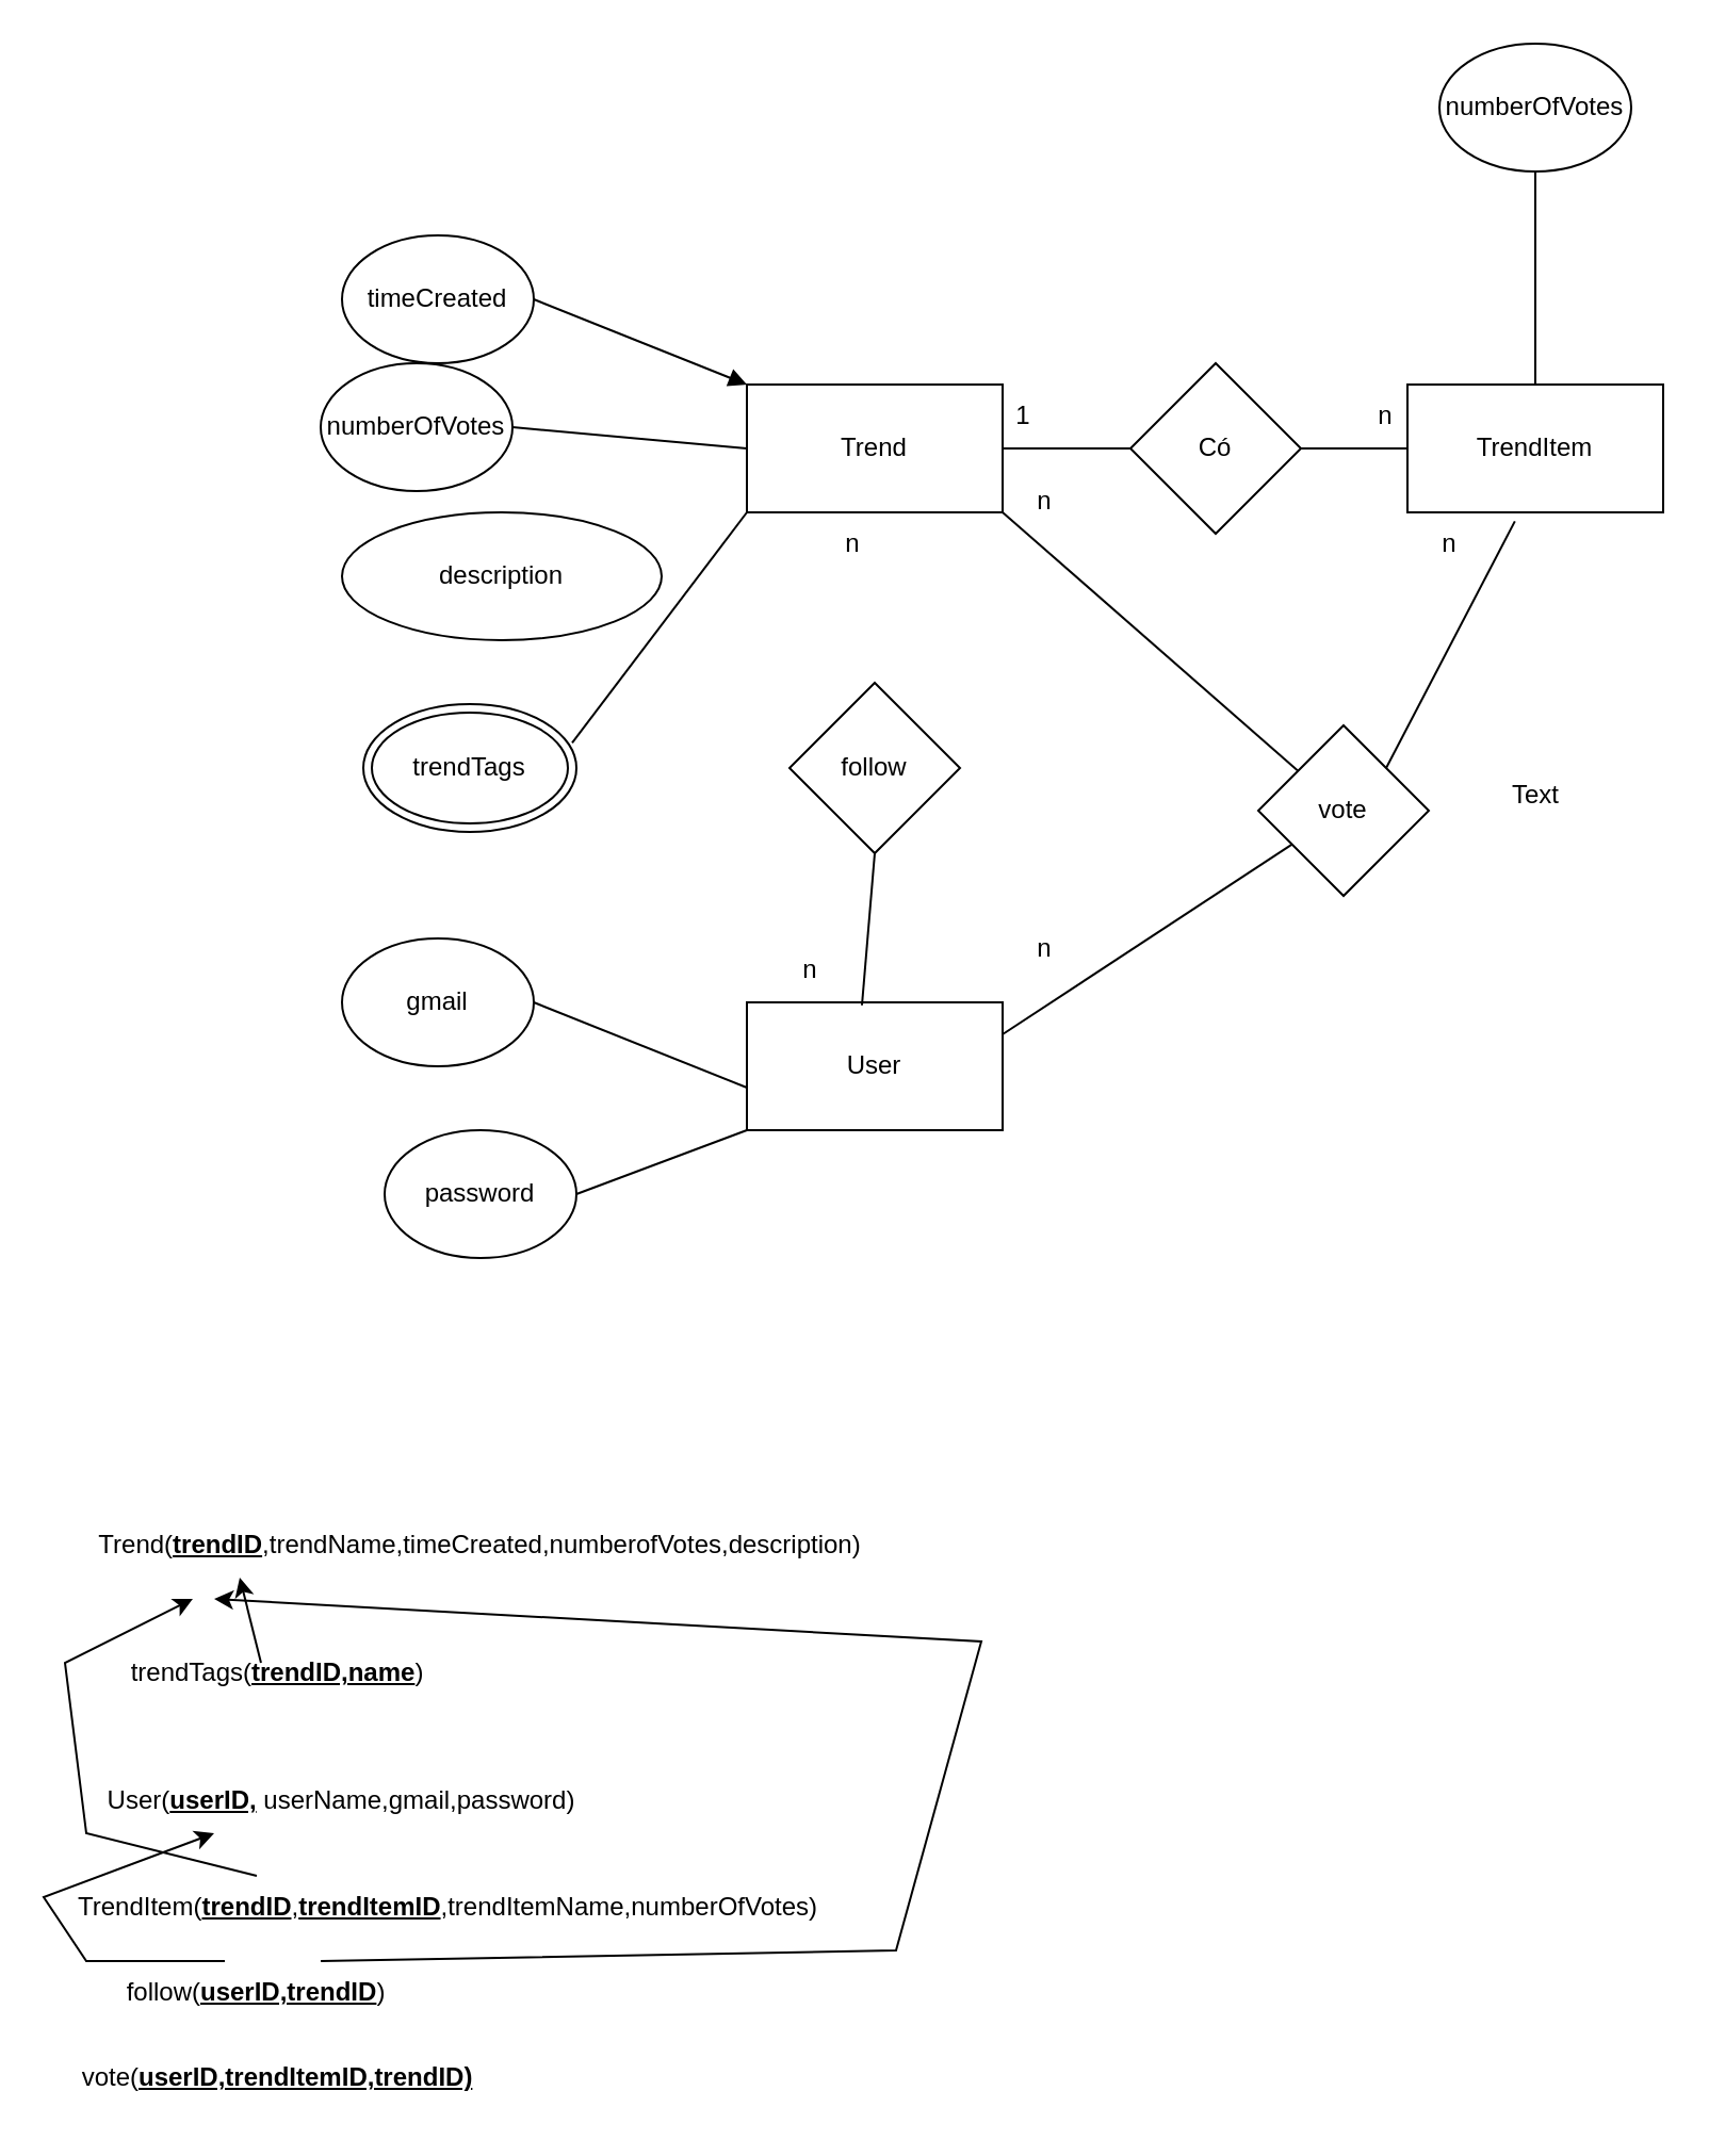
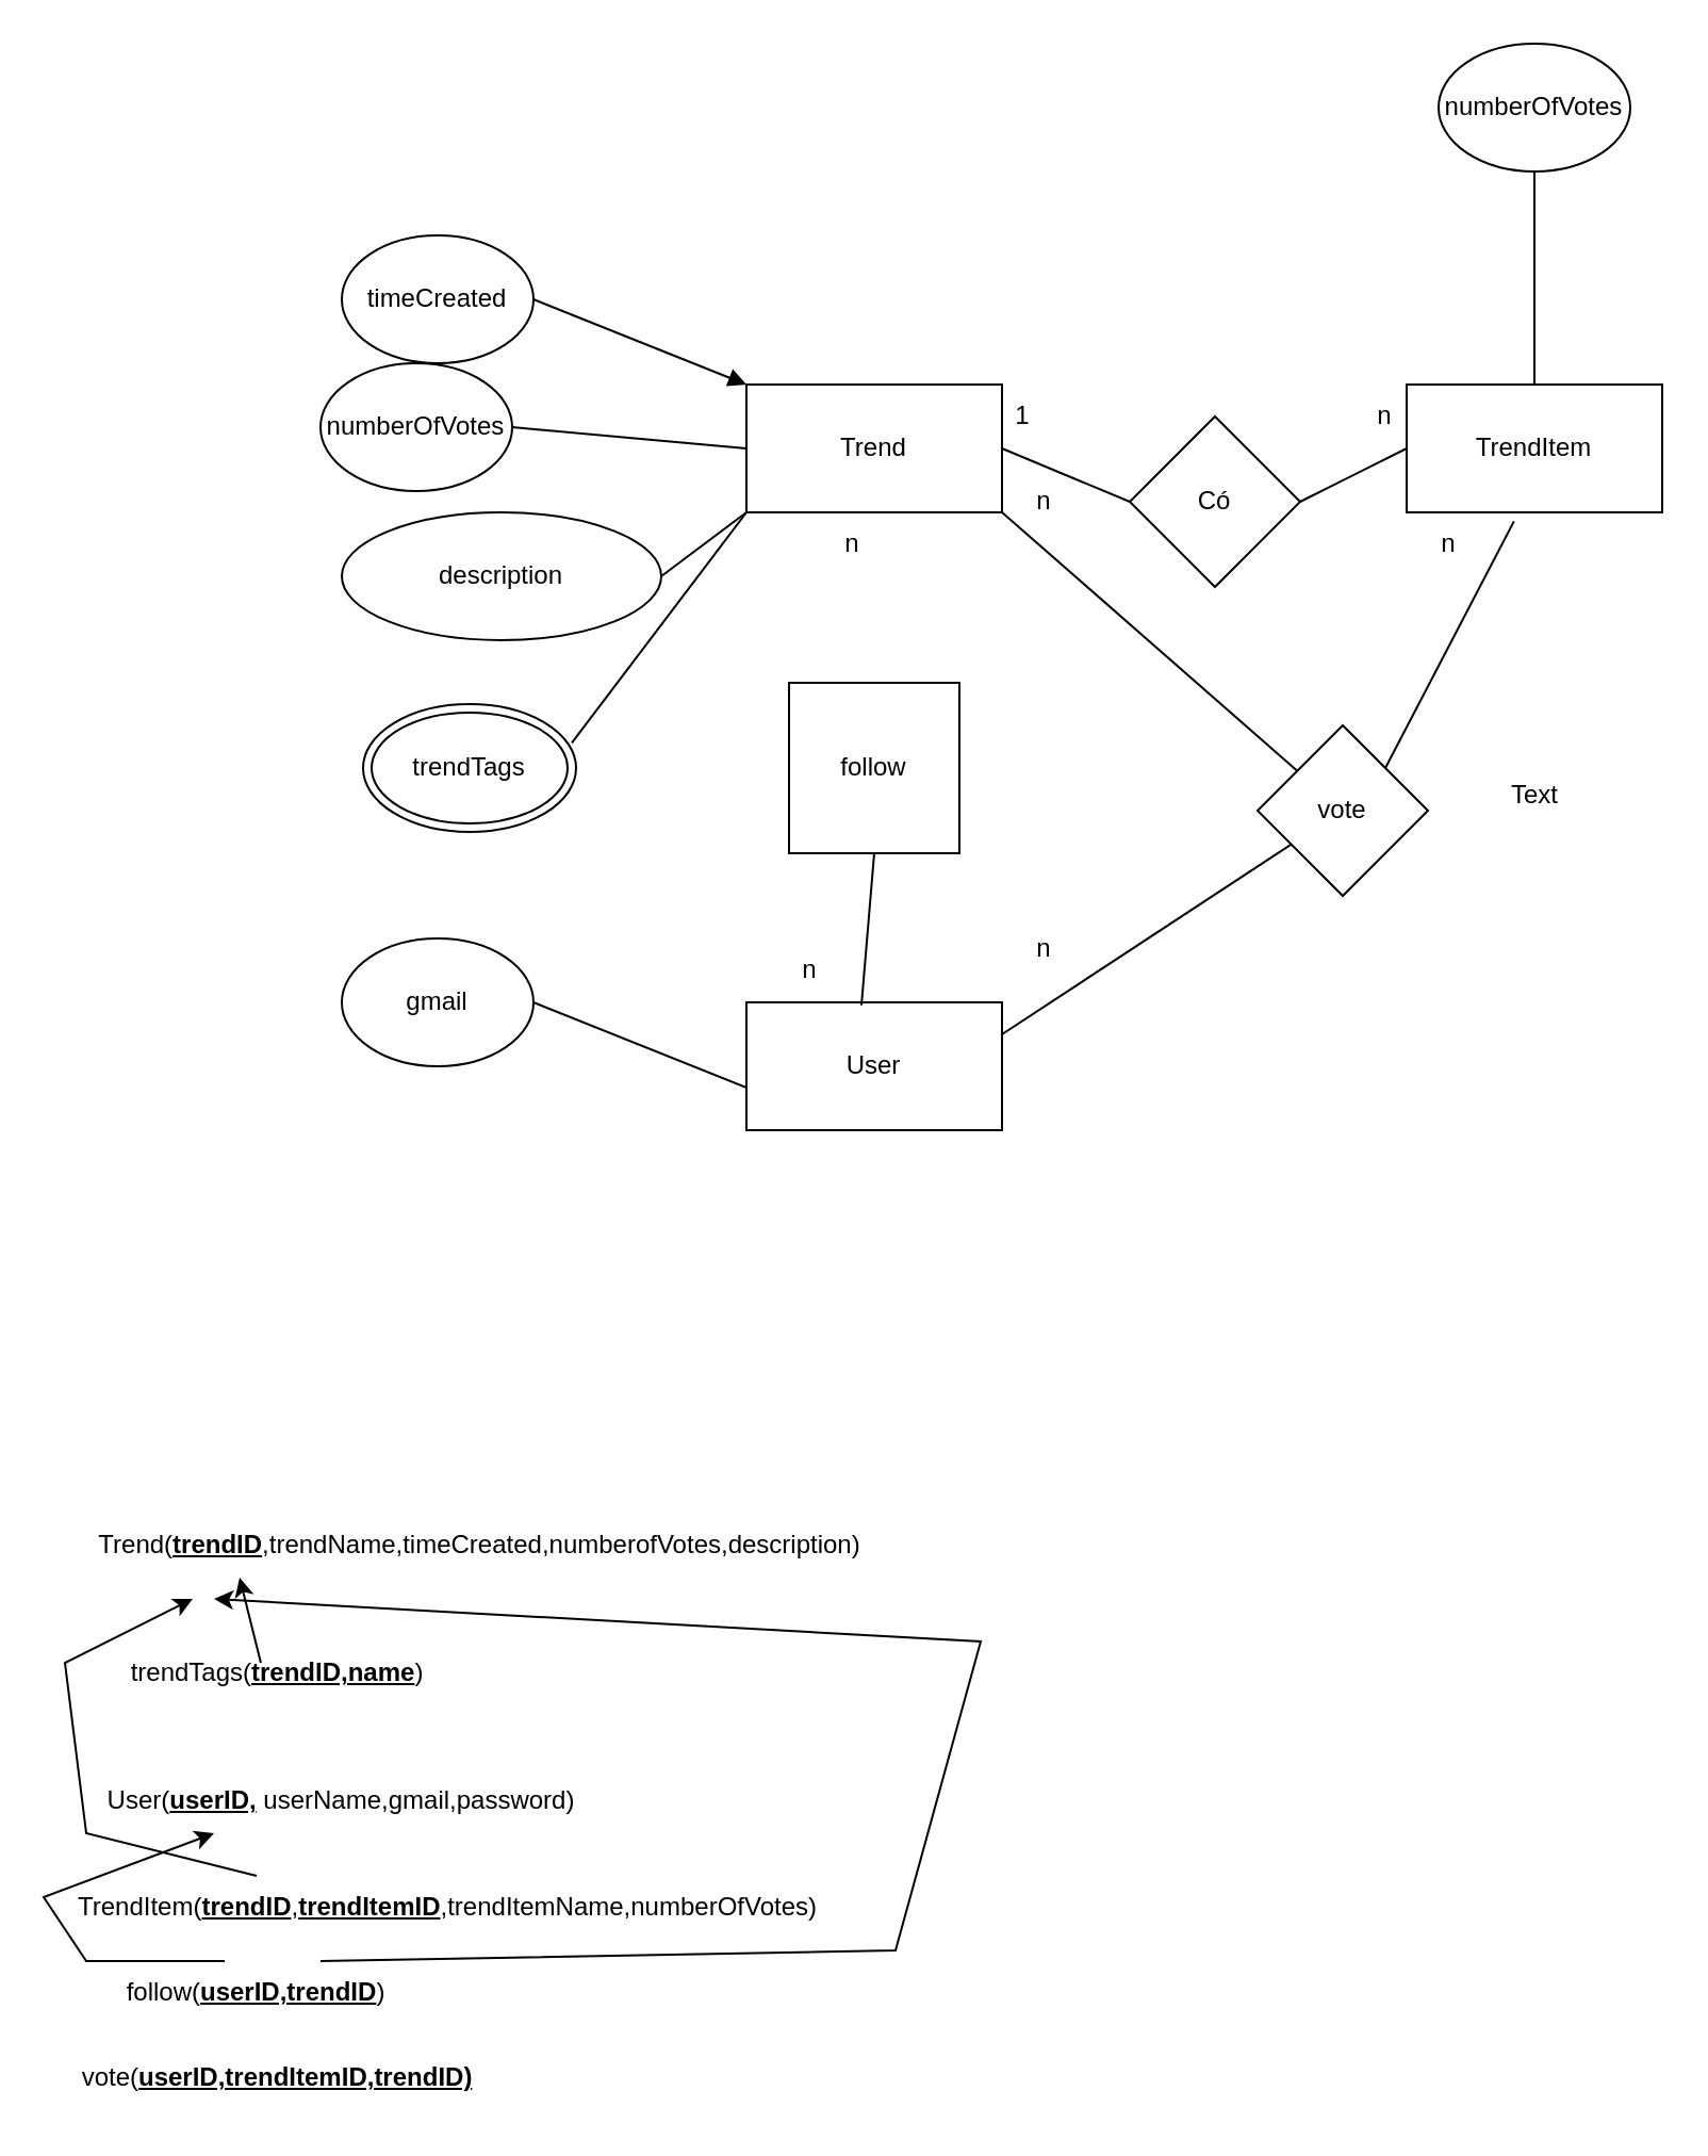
- <mxCell id="14" value="Có" style="rhombus;whiteSpace=wrap;html=1;" vertex="1" parent="1"><mxGeometry x="530" y="170" width="80" height="80" as="geometry" /></mxCell>
+ <mxCell id="14" value="Có" style="rhombus;whiteSpace=wrap;html=1;" vertex="1" parent="1"><mxGeometry x="530" y="195" width="80" height="80" as="geometry" /></mxCell>
+ <mxCell id="6" value="" style="endArrow=none;html=1;rounded=0;exitX=1;exitY=0.5;exitDx=0;exitDy=0;entryX=0;entryY=1;entryDx=0;entryDy=0;" edge="1" parent="1" source="5" target="2"><mxGeometry width="50" height="50" relative="1" as="geometry"><mxPoint x="420" y="300" as="sourcePoint" /><mxPoint x="360" y="280" as="targetPoint" /></mxGeometry></mxCell>
- <mxCell id="24" value="follow" style="rhombus;whiteSpace=wrap;html=1;" vertex="1" parent="1"><mxGeometry x="370" y="320" width="80" height="80" as="geometry" /></mxCell>
+ <mxCell id="24" value="follow" style="whiteSpace=wrap;html=1;rounded=0;" vertex="1" parent="1"><mxGeometry x="370" y="320" width="80" height="80" as="geometry" /></mxCell>
- <mxCell id="23" value="" style="endArrow=none;html=1;rounded=0;exitX=1;exitY=0.5;exitDx=0;exitDy=0;entryX=0;entryY=1;entryDx=0;entryDy=0;" edge="1" parent="1" source="22" target="19"><mxGeometry width="50" height="50" relative="1" as="geometry"><mxPoint x="440" y="590" as="sourcePoint" /><mxPoint x="370" y="600" as="targetPoint" /></mxGeometry></mxCell>
- <mxCell id="22" value="password" style="ellipse;whiteSpace=wrap;html=1;" vertex="1" parent="1"><mxGeometry x="180" y="530" width="90" height="60" as="geometry" /></mxCell>
